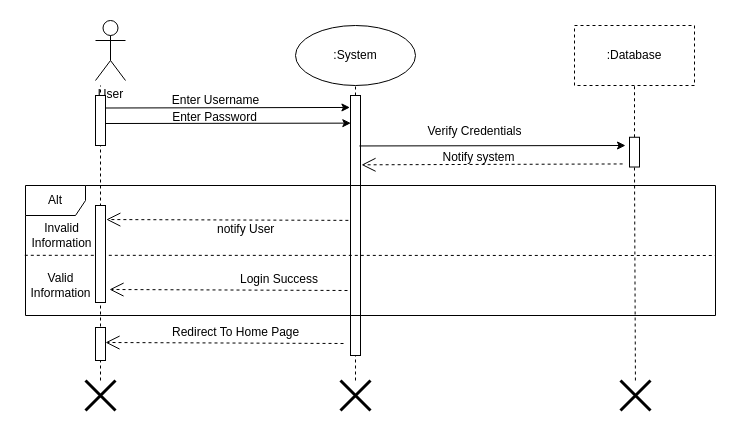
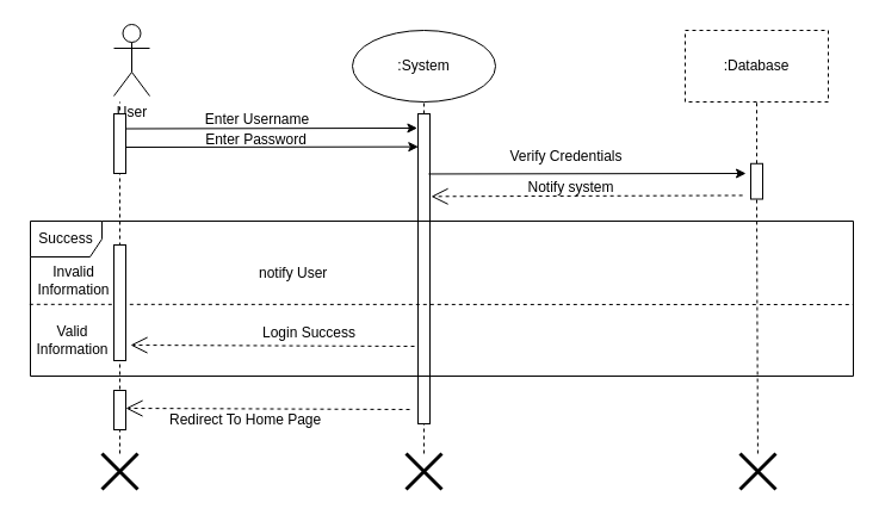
- <mxCell id="14" value="Alt" style="shape=umlFrame;whiteSpace=wrap;html=1;pointerEvents=0;" parent="1" vertex="1"><mxGeometry x="25" y="185" width="690" height="130" as="geometry" /></mxCell>
+ <mxCell id="14" value="Success" style="shape=umlFrame;whiteSpace=wrap;html=1;pointerEvents=0;" parent="1" vertex="1"><mxGeometry x="25" y="185" width="690" height="130" as="geometry" /></mxCell>
- <mxCell id="19" value="" style="endArrow=open;endSize=12;dashed=1;html=1;rounded=0;exitX=0.949;exitY=0.122;exitDx=0;exitDy=0;exitPerimeter=0;entryX=1.06;entryY=0.101;entryDx=0;entryDy=0;entryPerimeter=0;" parent="1" source="20" target="17" edge="1"><mxGeometry width="160" relative="1" as="geometry"><mxPoint x="341" y="222" as="sourcePoint" /><mxPoint x="111" y="222" as="targetPoint" /></mxGeometry></mxCell>
- <mxCell id="22" value="Login Success" style="text;whiteSpace=wrap;html=1;" parent="1" vertex="1"><mxGeometry x="238" y="265" width="90" height="40" as="geometry" /></mxCell>
+ <mxCell id="22" value="Login Success" style="text;whiteSpace=wrap;html=1;" parent="1" vertex="1"><mxGeometry x="218" y="265" width="90" height="40" as="geometry" /></mxCell>
- <mxCell id="33" value="Redirect To Home Page" style="text;whiteSpace=wrap;html=1;" parent="1" vertex="1"><mxGeometry x="170" y="318" width="131" height="40" as="geometry" /></mxCell>
+ <mxCell id="33" value="Redirect To Home Page" style="text;whiteSpace=wrap;html=1;" parent="1" vertex="1"><mxGeometry x="140" y="338" width="131" height="40" as="geometry" /></mxCell>
